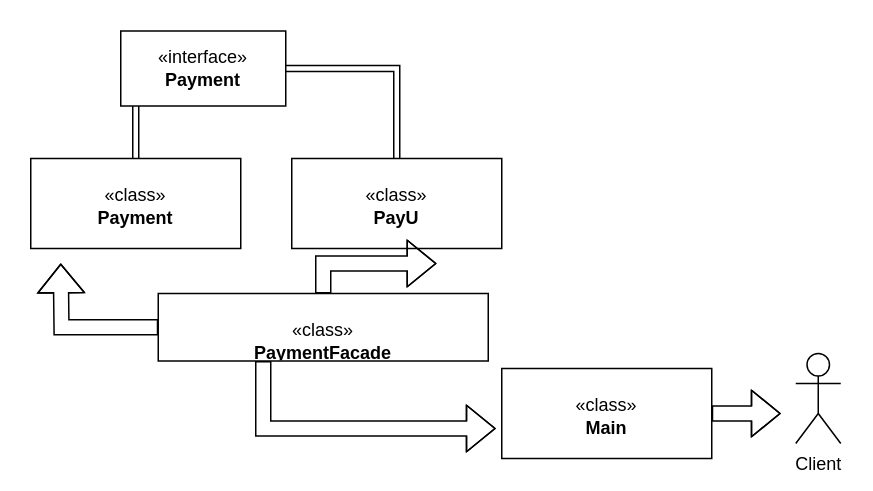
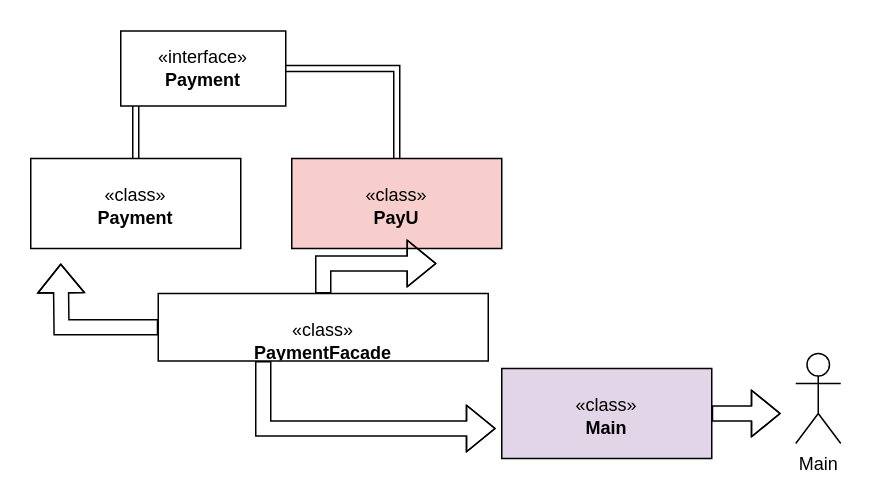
- <mxCell id="5" value="&lt;p style=&quot;margin:0px;margin-top:4px;text-align:center;&quot;&gt;&lt;br&gt;«class»&lt;br&gt;&lt;b&gt;PayU&lt;/b&gt;&lt;br&gt;&lt;/p&gt;" style="verticalAlign=top;align=left;overflow=fill;fontSize=12;fontFamily=Helvetica;html=1;whiteSpace=wrap;" vertex="1" parent="1"><mxGeometry x="194" y="105" width="140" height="60" as="geometry" /></mxCell>
+ <mxCell id="5" value="&lt;p style=&quot;margin:0px;margin-top:4px;text-align:center;&quot;&gt;&lt;br&gt;«class»&lt;br&gt;&lt;b&gt;PayU&lt;/b&gt;&lt;br&gt;&lt;/p&gt;" style="verticalAlign=top;align=left;overflow=fill;fontSize=12;fontFamily=Helvetica;html=1;whiteSpace=wrap;fillColor=#f8cecc;" vertex="1" parent="1"><mxGeometry x="194" y="105" width="140" height="60" as="geometry" /></mxCell>
- <mxCell id="12" value="&lt;p style=&quot;margin:0px;margin-top:4px;text-align:center;&quot;&gt;&lt;br&gt;«class»&lt;br&gt;&lt;b&gt;Main&lt;/b&gt;&lt;/p&gt;" style="verticalAlign=top;align=left;overflow=fill;fontSize=12;fontFamily=Helvetica;html=1;whiteSpace=wrap;" vertex="1" parent="1"><mxGeometry x="334" y="245" width="140" height="60" as="geometry" /></mxCell>
+ <mxCell id="12" value="&lt;p style=&quot;margin:0px;margin-top:4px;text-align:center;&quot;&gt;&lt;br&gt;«class»&lt;br&gt;&lt;b&gt;Main&lt;/b&gt;&lt;/p&gt;" style="verticalAlign=top;align=left;overflow=fill;fontSize=12;fontFamily=Helvetica;html=1;whiteSpace=wrap;fillColor=#e1d5e7;" vertex="1" parent="1"><mxGeometry x="334" y="245" width="140" height="60" as="geometry" /></mxCell>
- <mxCell id="13" value="Client" style="shape=umlActor;verticalLabelPosition=bottom;verticalAlign=top;html=1;" vertex="1" parent="1"><mxGeometry x="530" y="235" width="30" height="60" as="geometry" /></mxCell>
+ <mxCell id="13" value="Main" style="shape=umlActor;verticalLabelPosition=bottom;verticalAlign=top;html=1;" vertex="1" parent="1"><mxGeometry x="530" y="235" width="30" height="60" as="geometry" /></mxCell>
